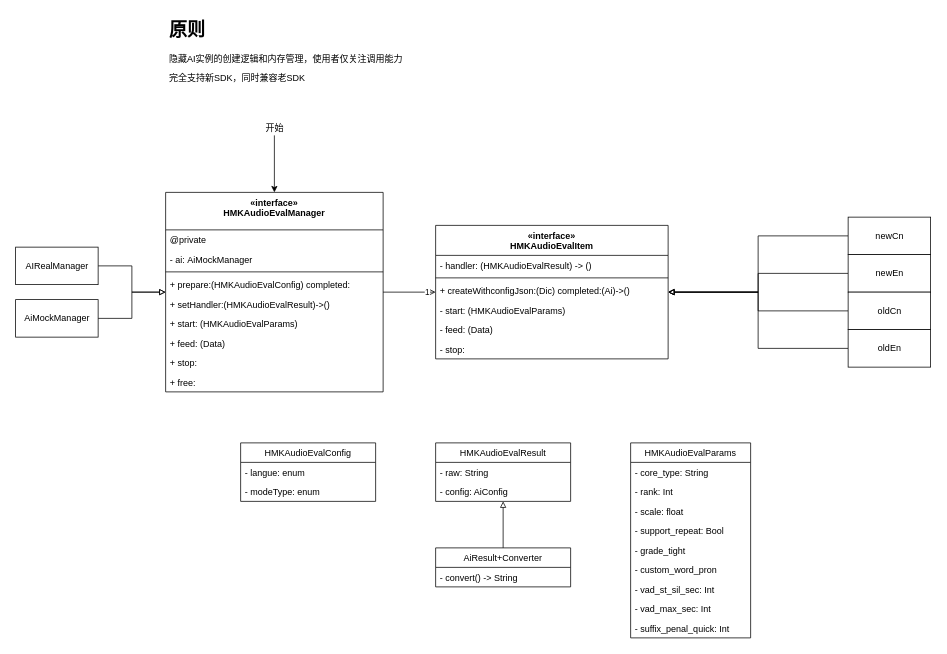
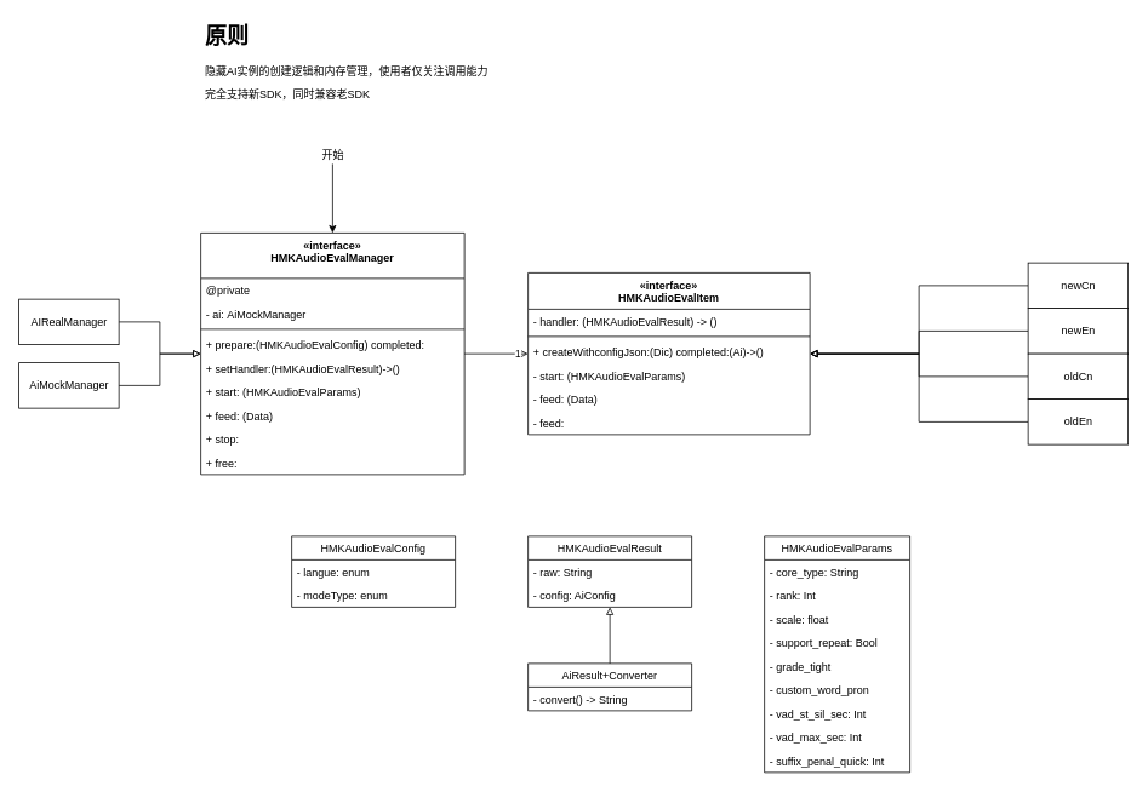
- <mxCell id="33" value="- stop: " style="text;strokeColor=none;fillColor=none;align=left;verticalAlign=top;spacingLeft=4;spacingRight=4;overflow=hidden;rotatable=0;points=[[0,0.5],[1,0.5]];portConstraint=eastwest;" parent="27" vertex="1"><mxGeometry y="152" width="310" height="26" as="geometry" /></mxCell>
+ <mxCell id="33" value="- feed: " style="text;strokeColor=none;fillColor=none;align=left;verticalAlign=top;spacingLeft=4;spacingRight=4;overflow=hidden;rotatable=0;points=[[0,0.5],[1,0.5]];portConstraint=eastwest;" parent="27" vertex="1"><mxGeometry y="152" width="310" height="26" as="geometry" /></mxCell>
